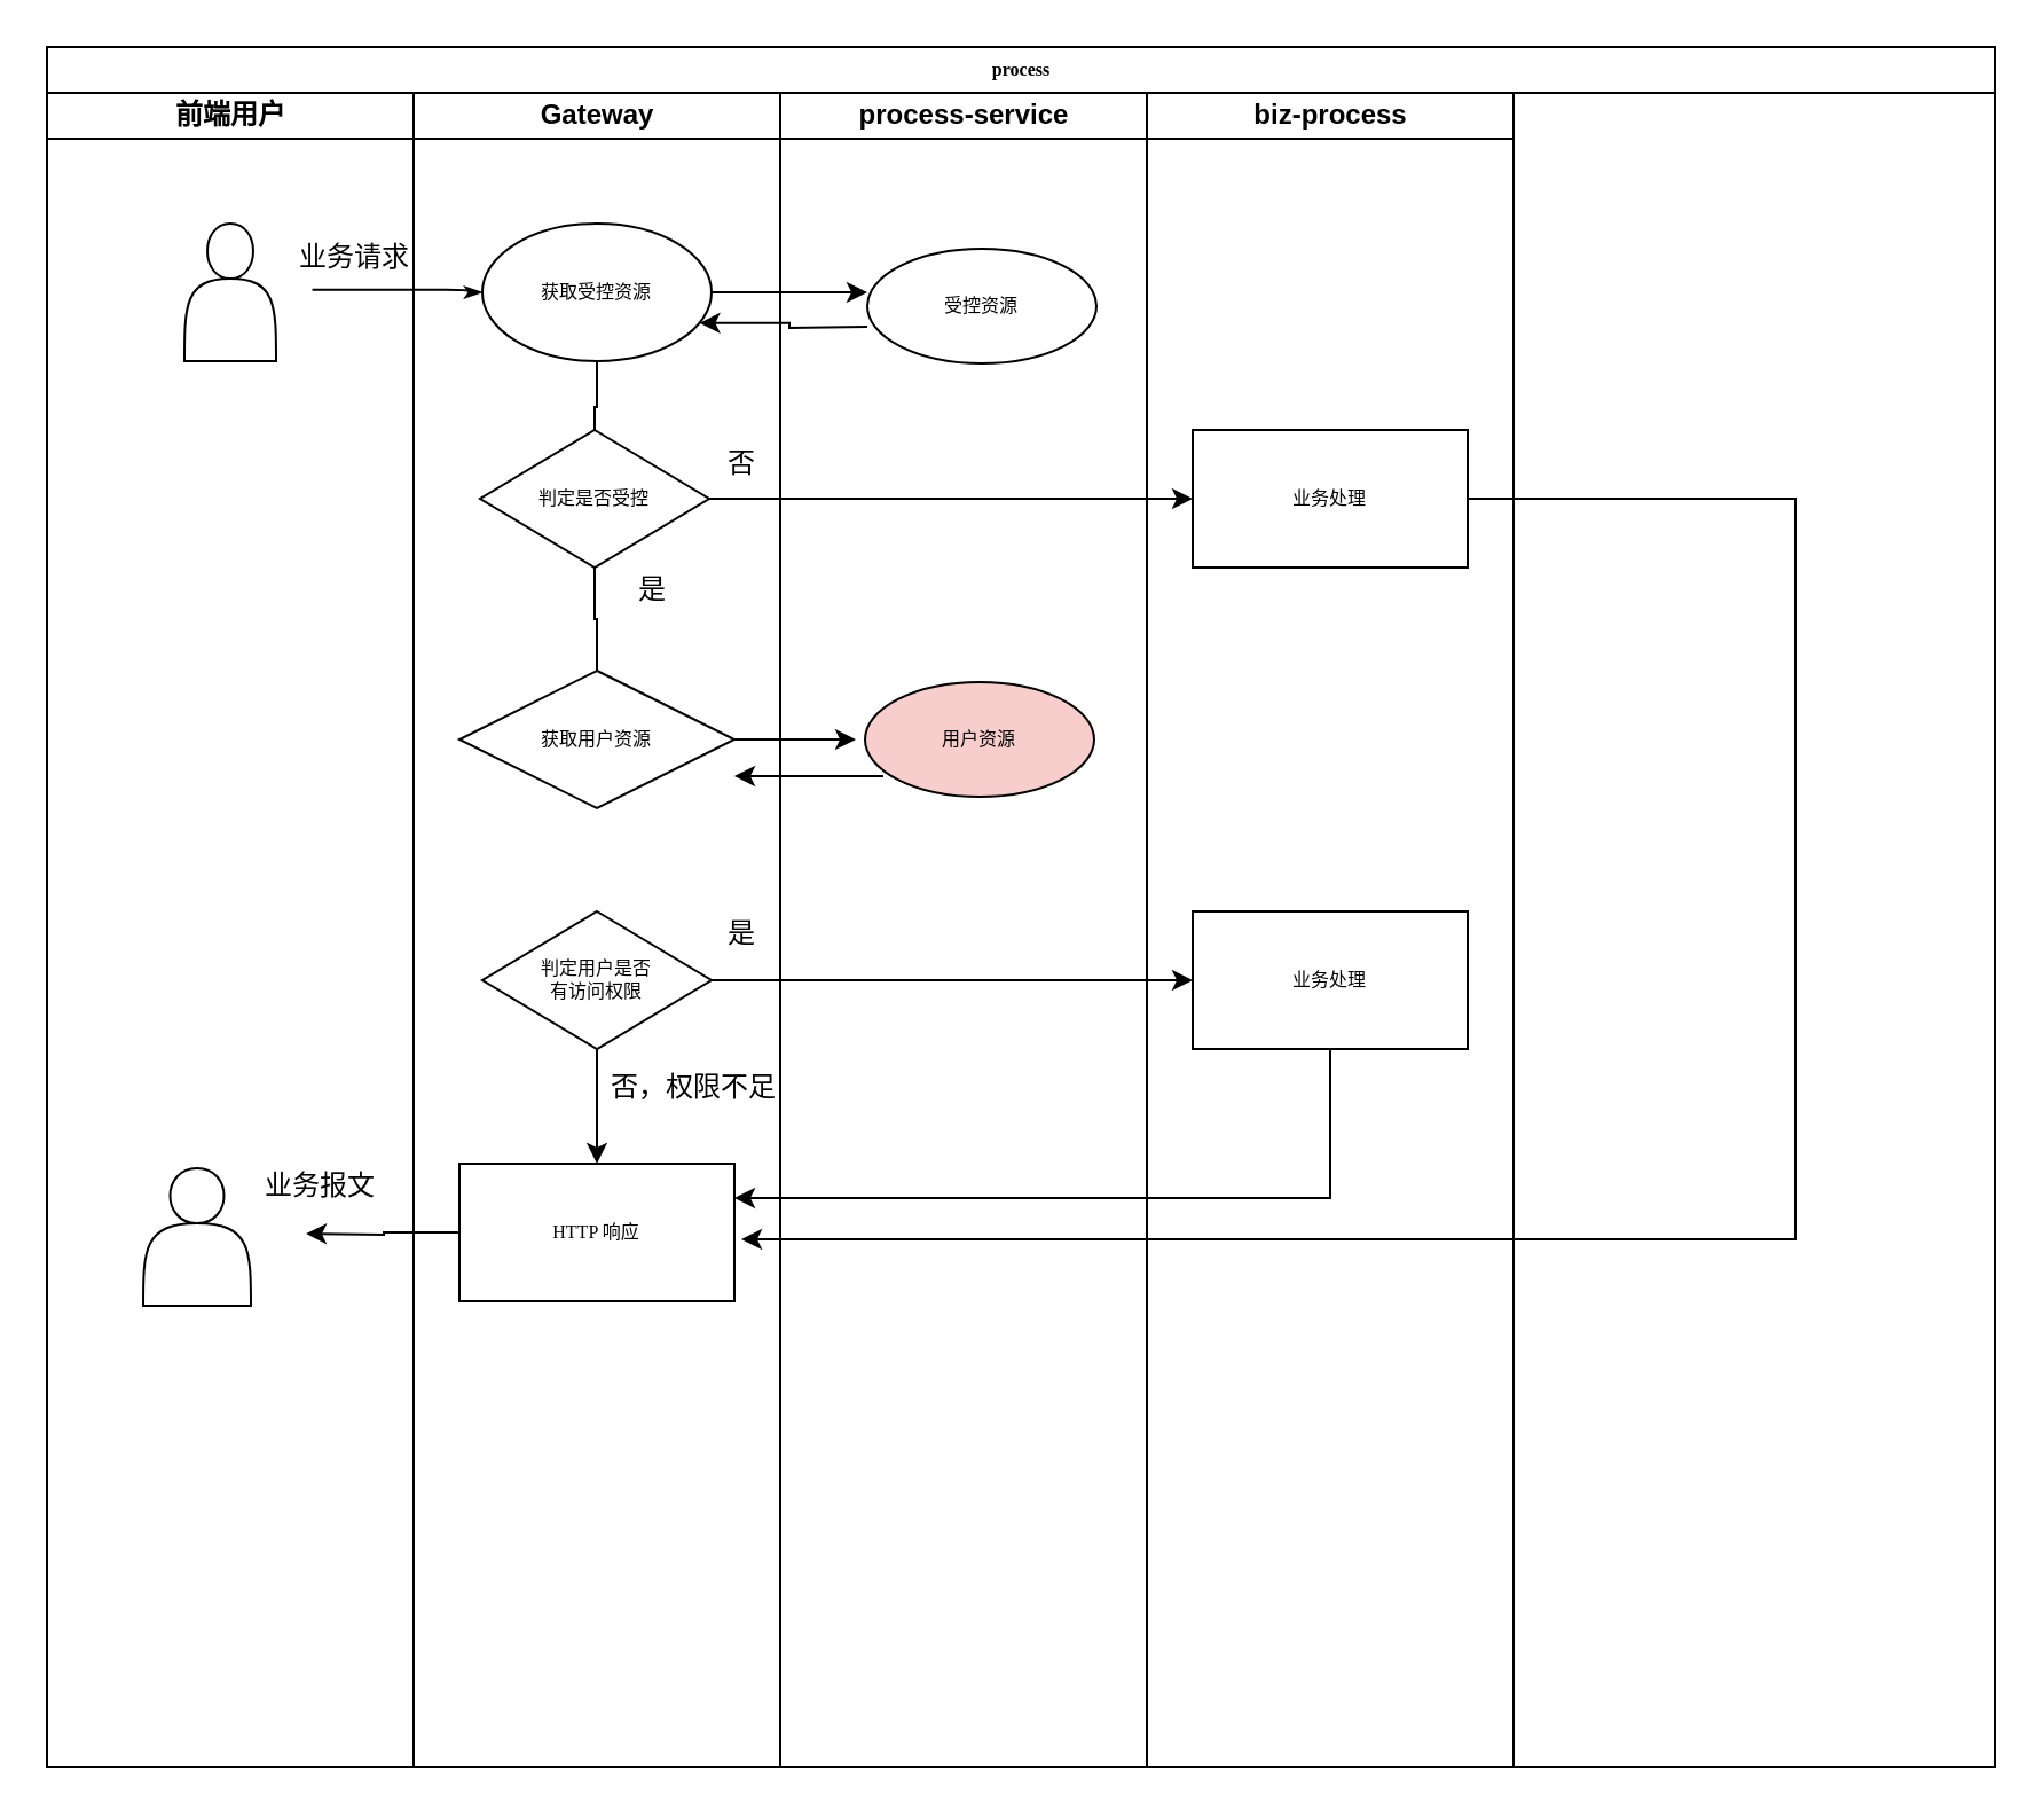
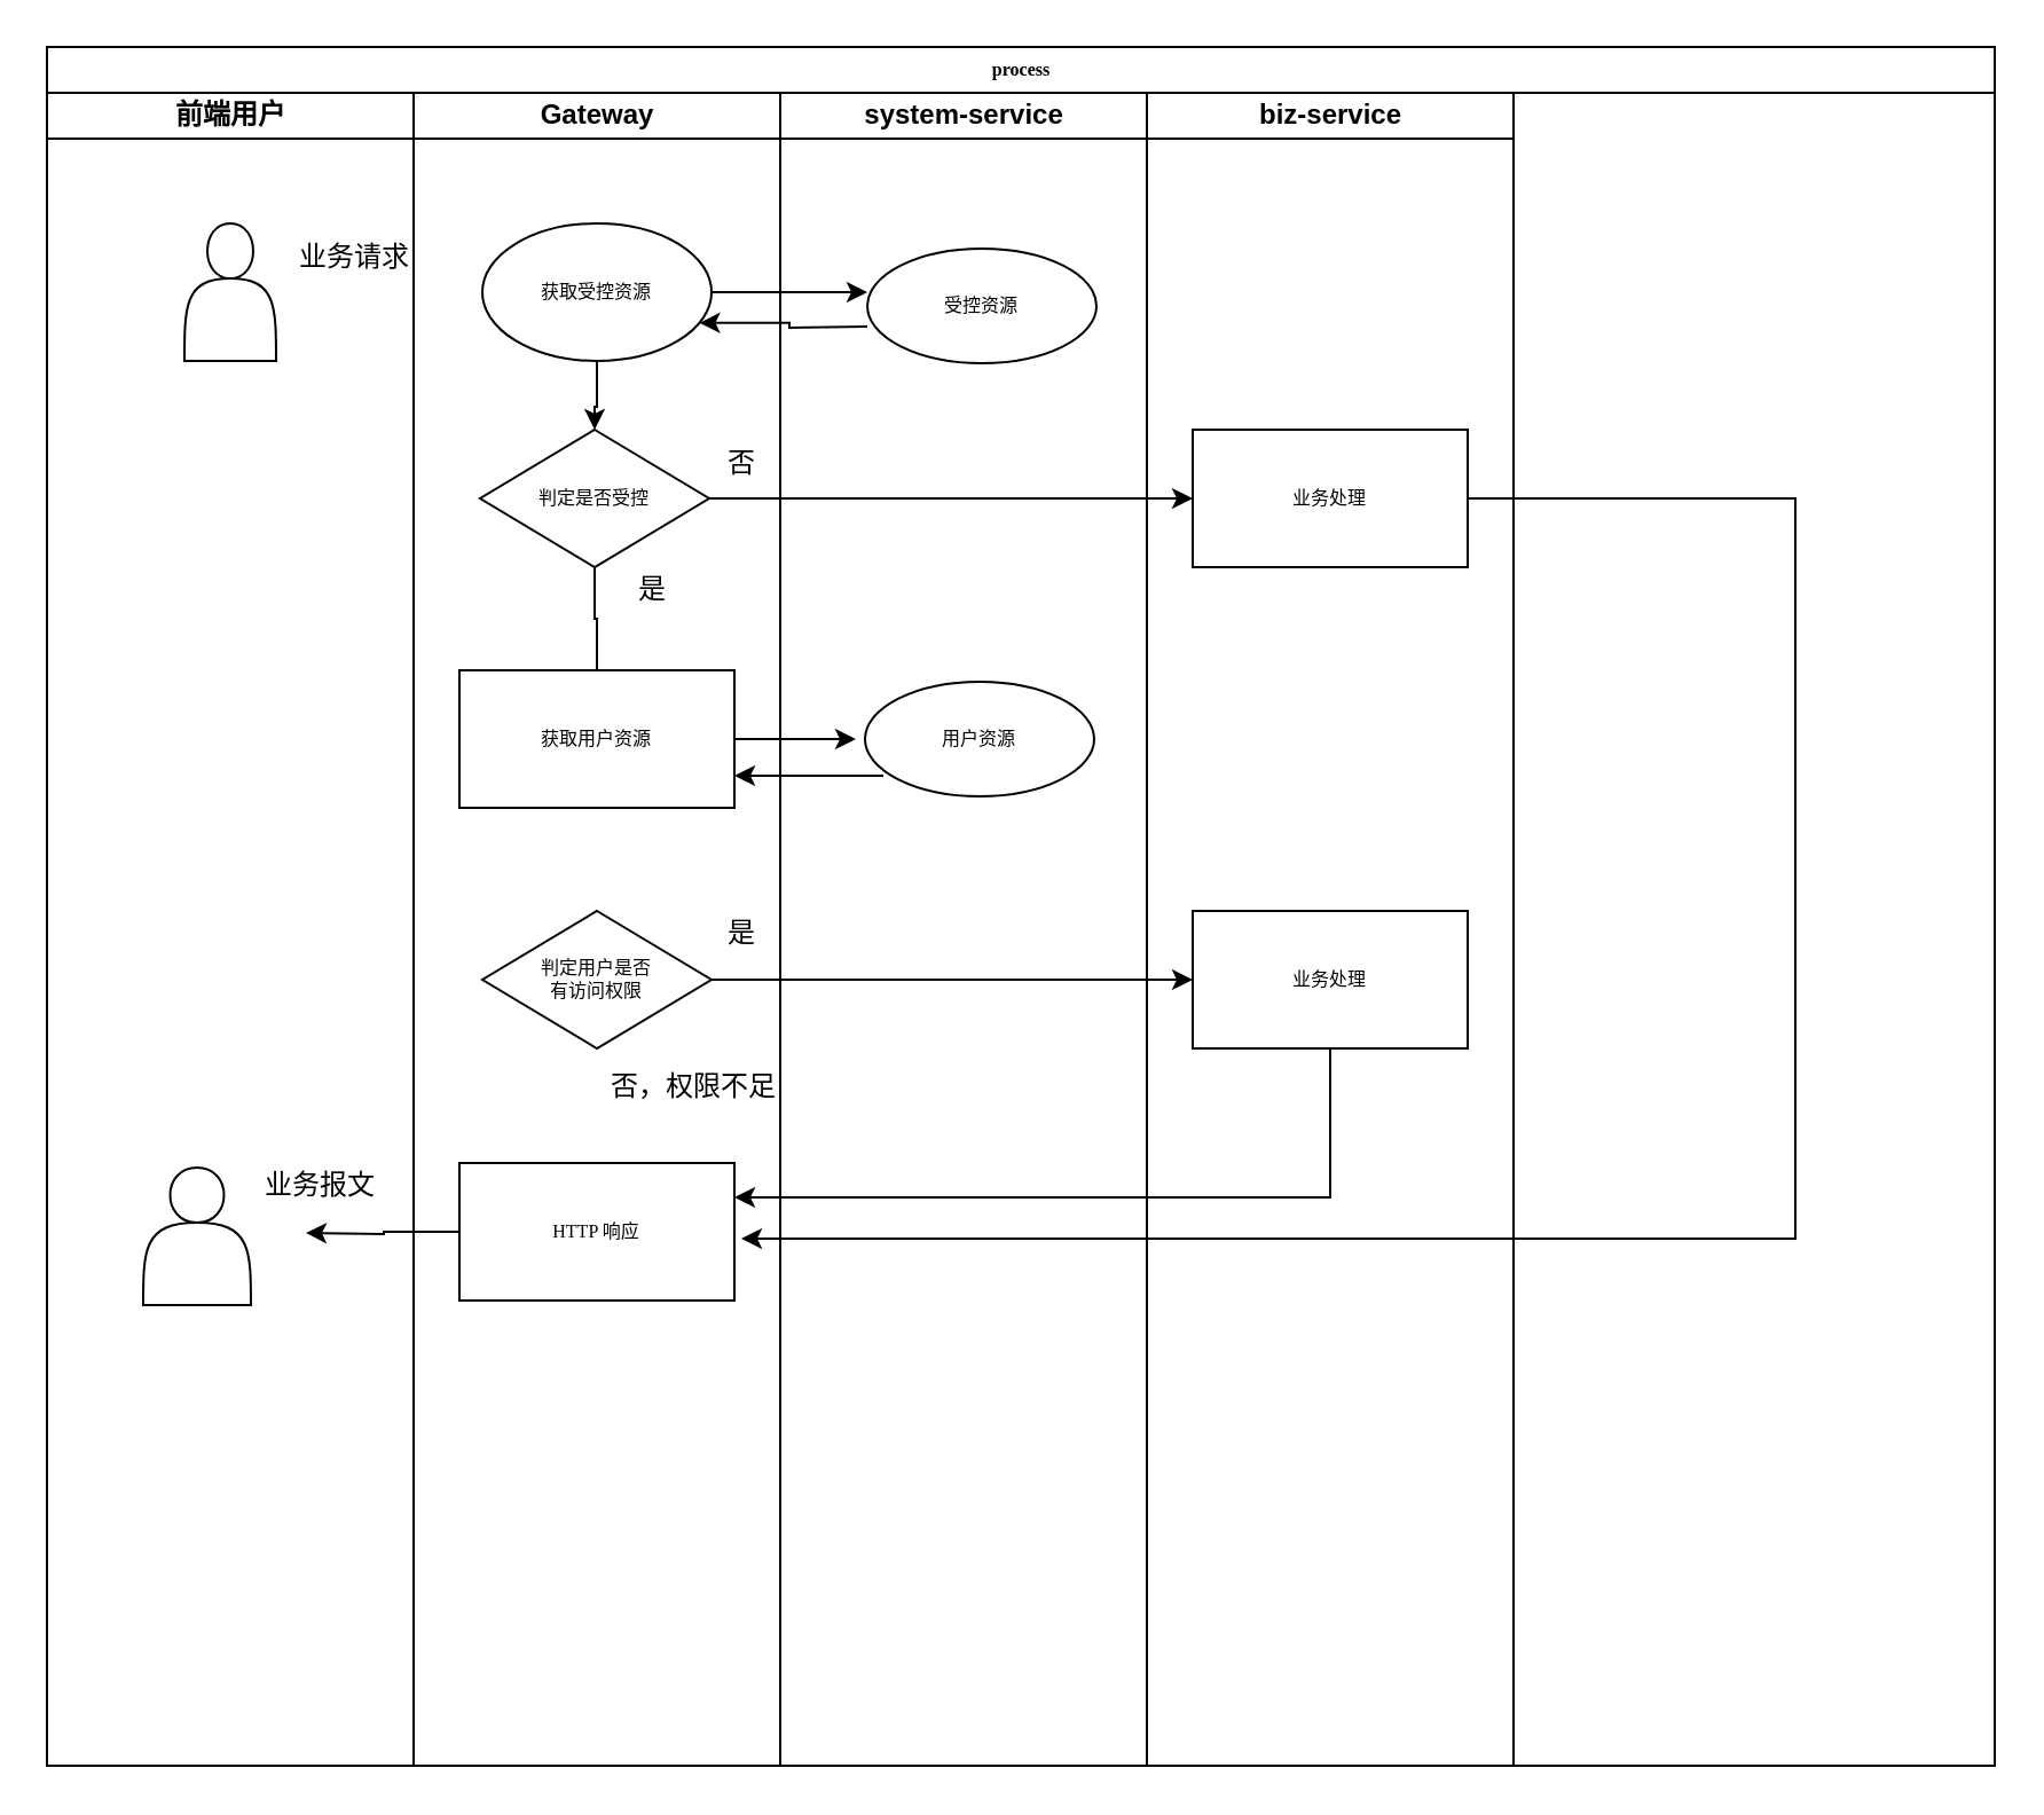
- <mxCell id="14" value="process-service" style="swimlane;html=1;startSize=20;" parent="2" vertex="1"><mxGeometry x="320" y="20" width="160" height="730" as="geometry" /></mxCell>
+ <mxCell id="14" value="system-service" style="swimlane;html=1;startSize=20;" parent="2" vertex="1"><mxGeometry x="320" y="20" width="160" height="730" as="geometry" /></mxCell>
- <mxCell id="18" value="biz-process" style="swimlane;html=1;startSize=20;" parent="2" vertex="1"><mxGeometry x="480" y="20" width="160" height="730" as="geometry" /></mxCell>
+ <mxCell id="18" value="biz-service" style="swimlane;html=1;startSize=20;" parent="2" vertex="1"><mxGeometry x="480" y="20" width="160" height="730" as="geometry" /></mxCell>
- <mxCell id="35" style="edgeStyle=orthogonalEdgeStyle;rounded=1;html=1;labelBackgroundColor=none;startArrow=none;startFill=0;startSize=5;endArrow=classicThin;endFill=1;endSize=5;jettySize=auto;orthogonalLoop=1;strokeWidth=1;fontFamily=Verdana;fontSize=8;exitX=0.196;exitY=1.196;exitDx=0;exitDy=0;exitPerimeter=0;" parent="1" source="29" target="8" edge="1"><mxGeometry relative="1" as="geometry"><mxPoint x="123" y="127" as="sourcePoint" /></mxGeometry></mxCell>
- <mxCell id="7" value="" style="edgeStyle=orthogonalEdgeStyle;rounded=0;orthogonalLoop=1;jettySize=auto;html=1;endArrow=none;" edge="1" parent="6" source="8" target="9"><mxGeometry relative="1" as="geometry" /></mxCell>
+ <mxCell id="7" value="" style="edgeStyle=orthogonalEdgeStyle;rounded=0;orthogonalLoop=1;jettySize=auto;html=1;" edge="1" parent="6" source="8" target="9"><mxGeometry relative="1" as="geometry" /></mxCell>
- <mxCell id="27" value="获取用户资源" style="rhombus;whiteSpace=wrap;html=1;fontSize=8;fontFamily=Verdana;shadow=0;labelBackgroundColor=none;strokeWidth=1;" vertex="1" parent="1"><mxGeometry x="200" y="292" width="120" height="60" as="geometry" /></mxCell>
+ <mxCell id="27" value="获取用户资源" style="whiteSpace=wrap;html=1;fontSize=8;fontFamily=Verdana;rounded=0;shadow=0;labelBackgroundColor=none;strokeWidth=1;" vertex="1" parent="1"><mxGeometry x="200" y="292" width="120" height="60" as="geometry" /></mxCell>
- <mxCell id="15" value="用户资源" style="ellipse;whiteSpace=wrap;html=1;fontSize=8;fontFamily=Verdana;rounded=0;shadow=0;labelBackgroundColor=none;strokeWidth=1;fillColor=#f8cecc;" vertex="1" parent="14"><mxGeometry x="37" y="257" width="100" height="50" as="geometry" /></mxCell>
+ <mxCell id="15" value="用户资源" style="ellipse;whiteSpace=wrap;html=1;fontSize=8;fontFamily=Verdana;rounded=0;shadow=0;labelBackgroundColor=none;strokeWidth=1;" vertex="1" parent="14"><mxGeometry x="37" y="257" width="100" height="50" as="geometry" /></mxCell>
- <mxCell id="12" value="" style="edgeStyle=orthogonalEdgeStyle;rounded=0;orthogonalLoop=1;jettySize=auto;html=1;" edge="1" parent="6" source="10" target="11"><mxGeometry relative="1" as="geometry" /></mxCell>
